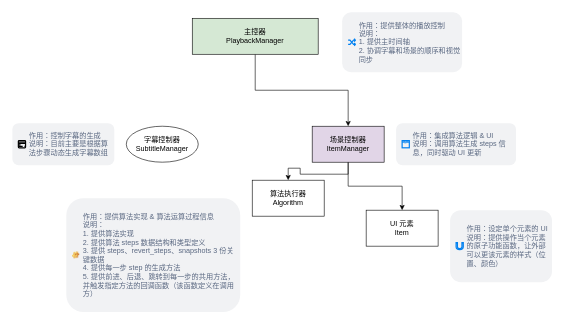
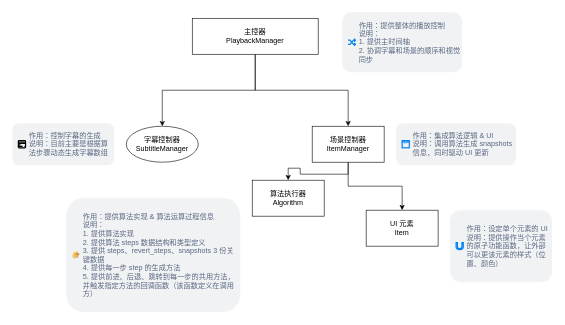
- <mxCell id="4" value="主控器&lt;br&gt;PlaybackManager" style="rounded=0;whiteSpace=wrap;html=1;fillColor=#d5e8d4;" vertex="1" parent="1"><mxGeometry x="320" y="30" width="210" height="60" as="geometry" /></mxCell>
+ <mxCell id="4" value="主控器&lt;br&gt;PlaybackManager" style="rounded=0;whiteSpace=wrap;html=1;" vertex="1" parent="1"><mxGeometry x="320" y="30" width="210" height="60" as="geometry" /></mxCell>
+ <mxCell id="2" value="" style="edgeStyle=orthogonalEdgeStyle;rounded=0;orthogonalLoop=1;jettySize=auto;html=1;" edge="1" parent="1" source="4" target="5"><mxGeometry relative="1" as="geometry" /></mxCell>
- <mxCell id="8" value="场景控制器&lt;br&gt;ItemManager" style="whiteSpace=wrap;html=1;rounded=0;fillColor=#e1d5e7;" vertex="1" parent="1"><mxGeometry x="520" y="210" width="120" height="60" as="geometry" /></mxCell>
+ <mxCell id="8" value="场景控制器&lt;br&gt;ItemManager" style="whiteSpace=wrap;html=1;rounded=0;" vertex="1" parent="1"><mxGeometry x="520" y="210" width="120" height="60" as="geometry" /></mxCell>
- <mxCell id="13" value="作用：集成算法逻辑 &amp;amp; UI&lt;br&gt;说明：调用算法生成 steps 信息，同时驱动 UI 更新" style="rounded=1;align=left;fillColor=#F1F2F4;strokeColor=none;html=1;fontColor=#596780;fontSize=12;spacingLeft=26;whiteSpace=wrap;" vertex="1" parent="1"><mxGeometry x="660" y="205" width="200" height="70" as="geometry" /></mxCell>
+ <mxCell id="13" value="作用：集成算法逻辑 &amp;amp; UI&lt;br&gt;说明：调用算法生成 snapshots 信息，同时驱动 UI 更新" style="rounded=1;align=left;fillColor=#F1F2F4;strokeColor=none;html=1;fontColor=#596780;fontSize=12;spacingLeft=26;whiteSpace=wrap;" vertex="1" parent="1"><mxGeometry x="660" y="205" width="200" height="70" as="geometry" /></mxCell>
